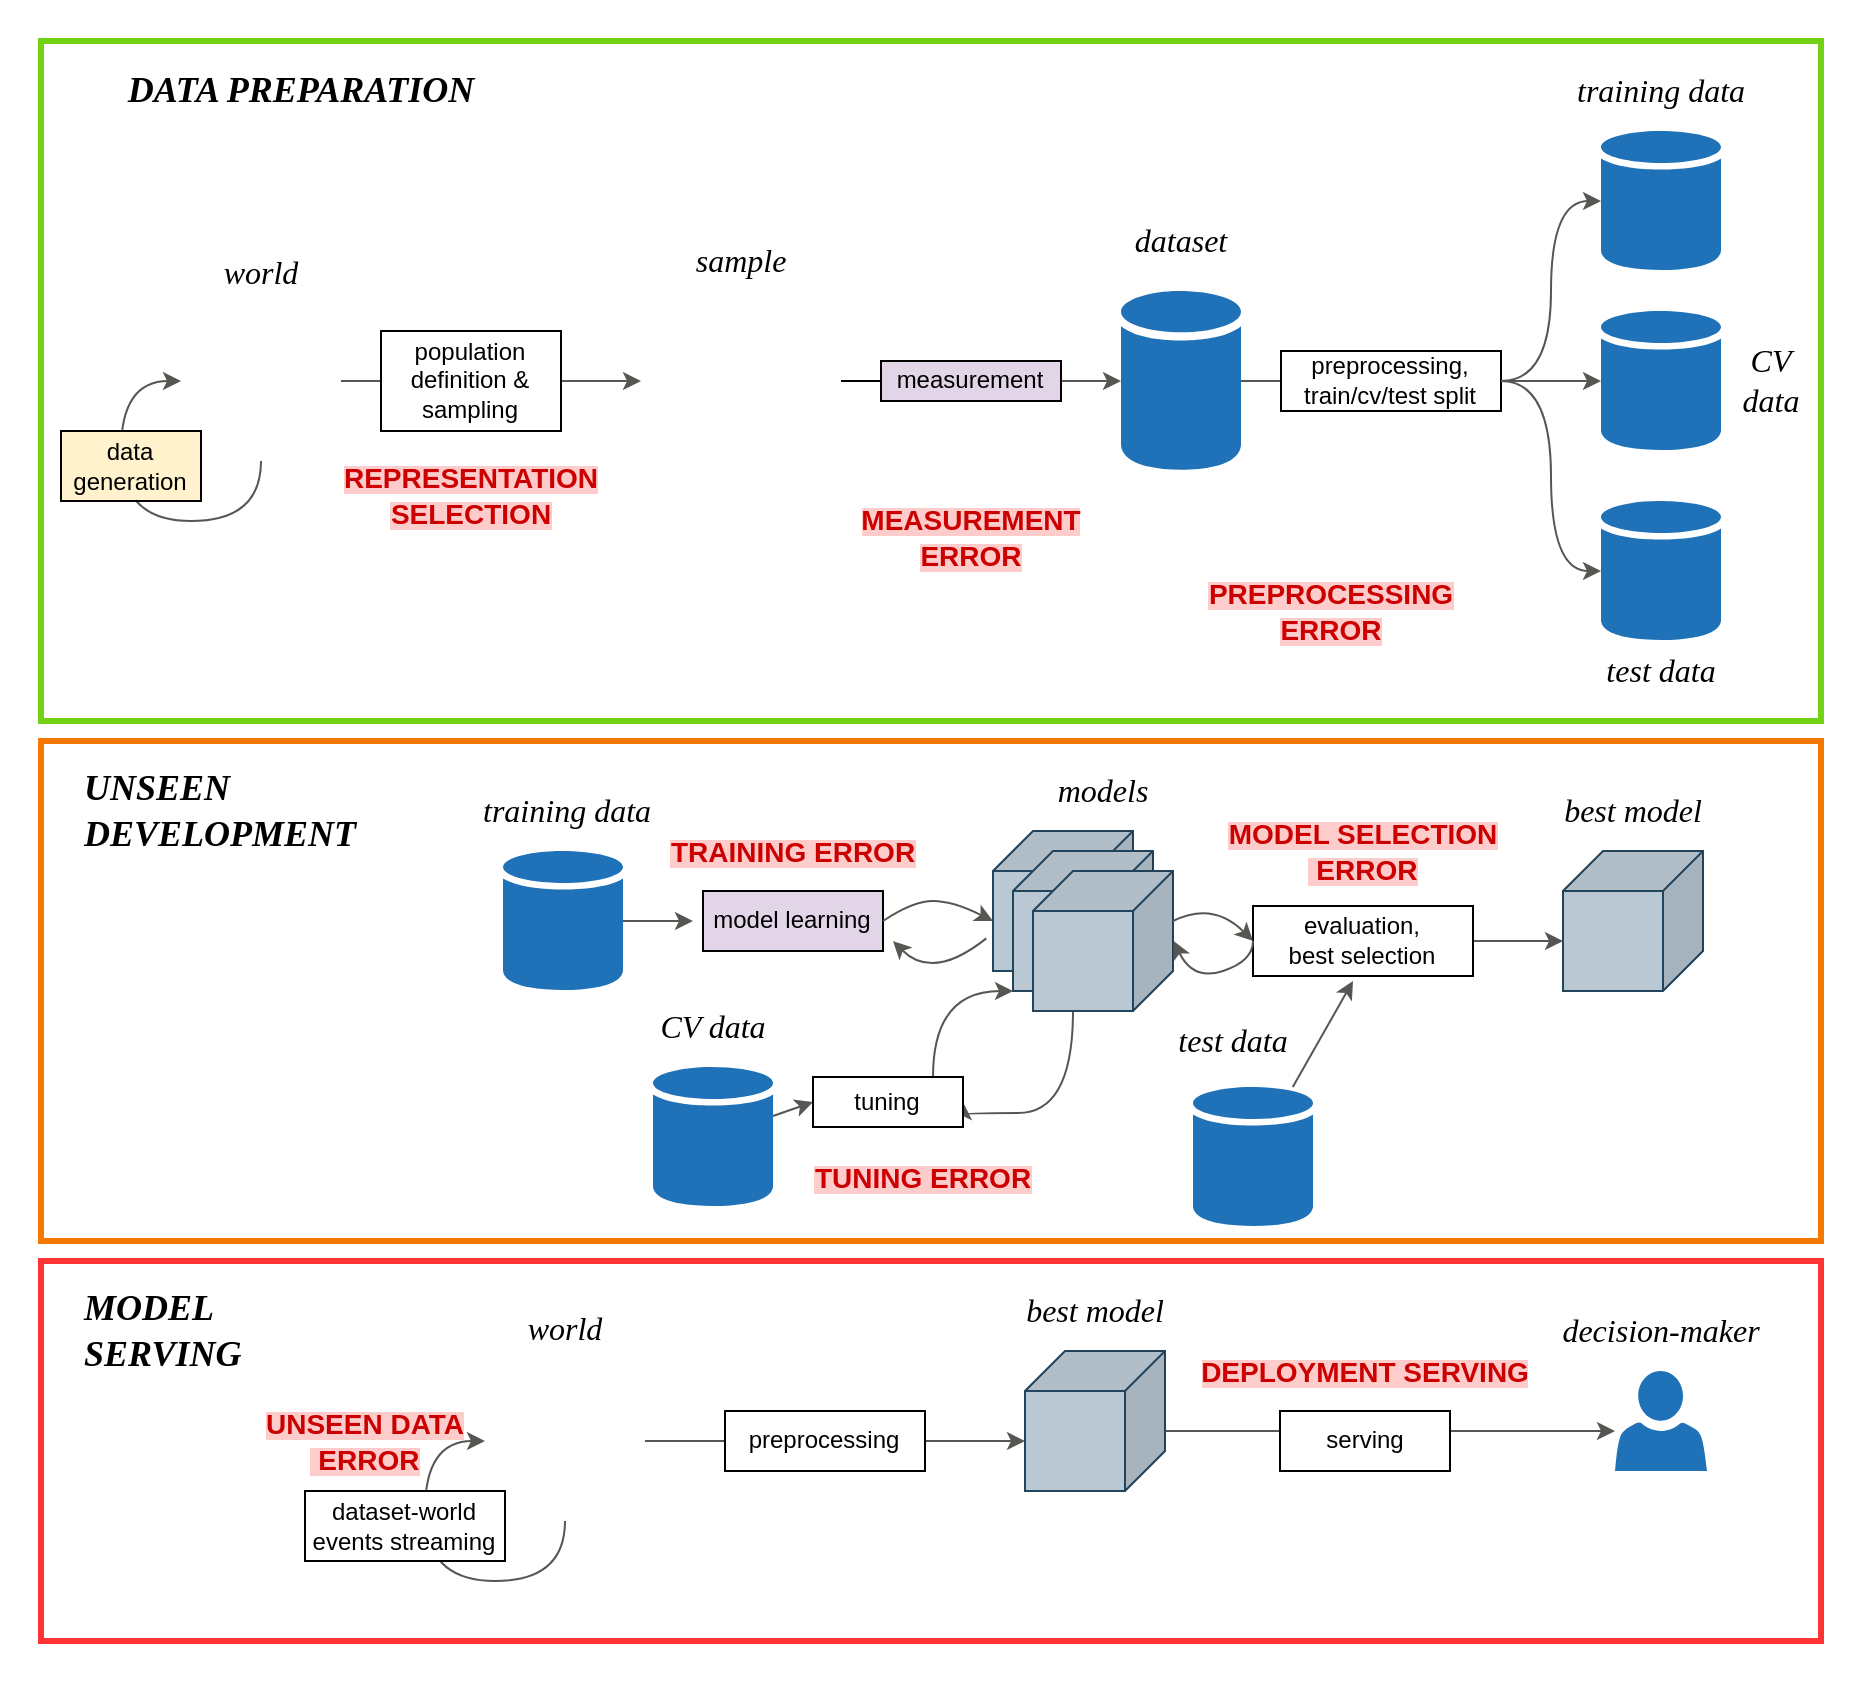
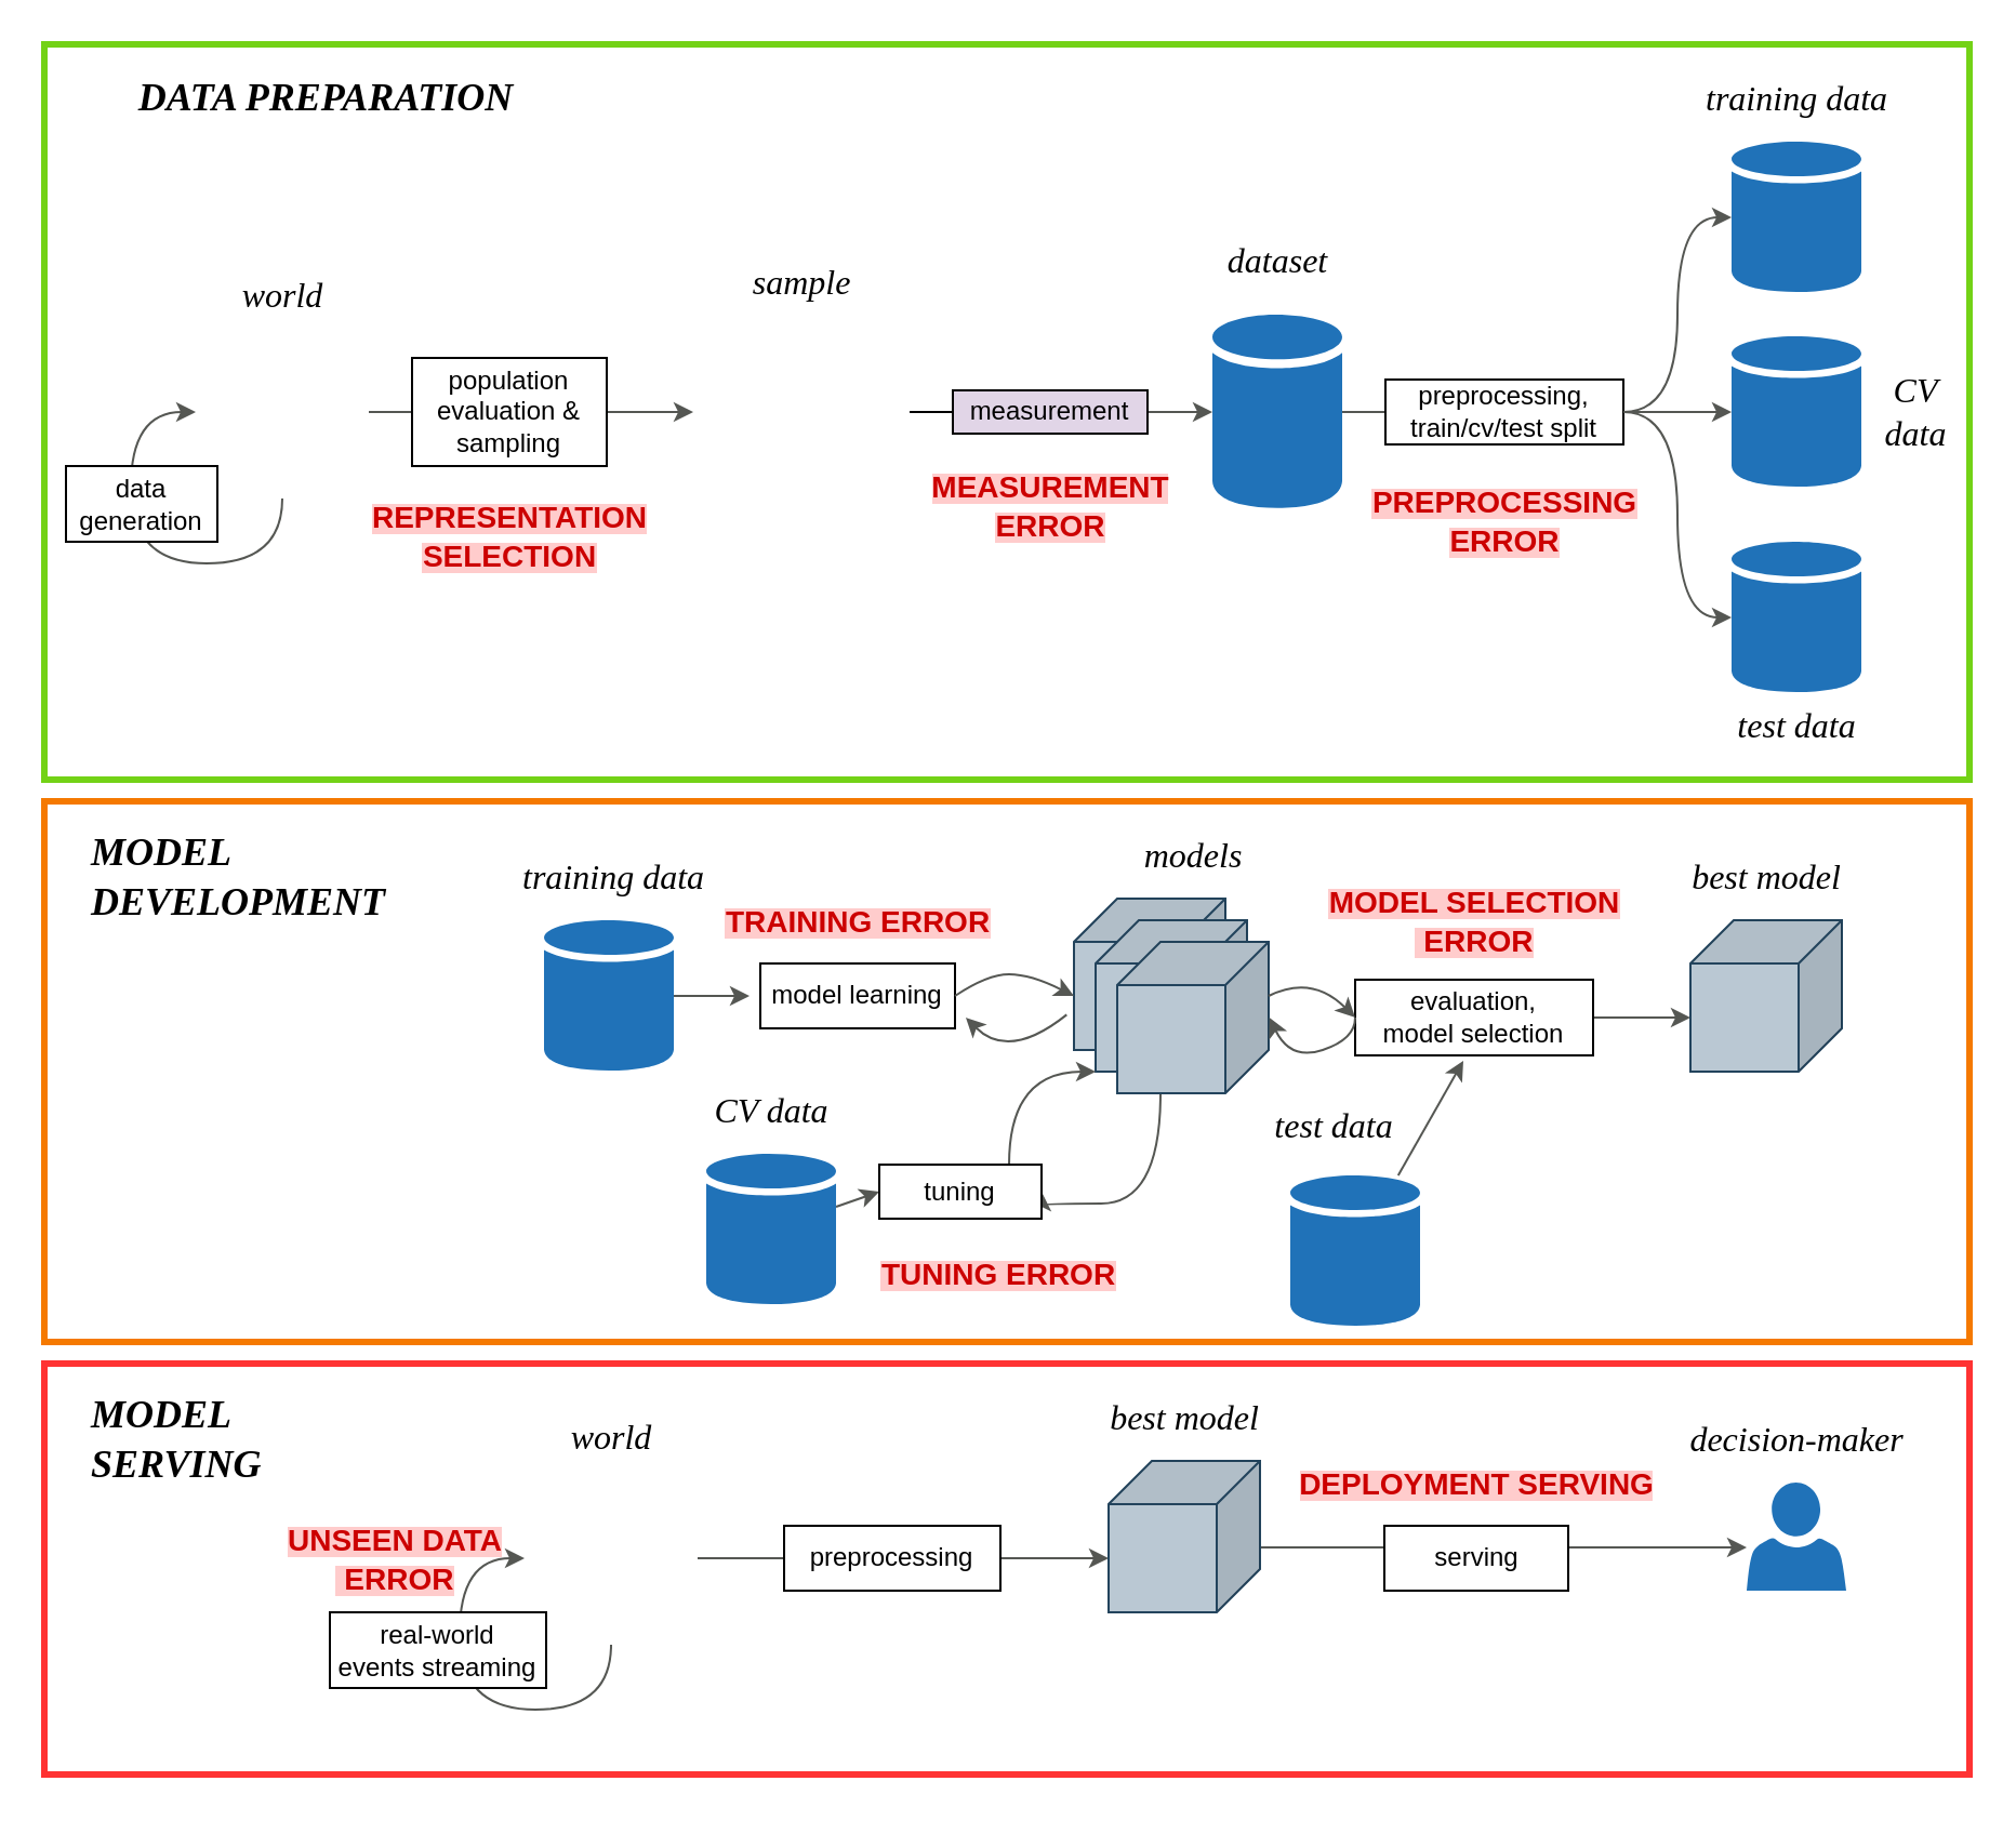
- <mxCell id="8" value="population definition &amp;amp;&lt;br&gt;sampling" style="rounded=0;whiteSpace=wrap;html=1;spacing=0;" parent="1" vertex="1"><mxGeometry x="190" y="165" width="90" height="50" as="geometry" /></mxCell>
+ <mxCell id="8" value="population evaluation &amp;amp;&lt;br&gt;sampling" style="rounded=0;whiteSpace=wrap;html=1;spacing=0;" parent="1" vertex="1"><mxGeometry x="190" y="165" width="90" height="50" as="geometry" /></mxCell>
- <mxCell id="22" value="data&lt;br&gt;generation" style="rounded=0;whiteSpace=wrap;html=1;fillColor=#fff2cc;" parent="1" vertex="1"><mxGeometry x="30" y="215" width="70" height="35" as="geometry" /></mxCell>
+ <mxCell id="22" value="data&lt;br&gt;generation" style="rounded=0;whiteSpace=wrap;html=1;" parent="1" vertex="1"><mxGeometry x="30" y="215" width="70" height="35" as="geometry" /></mxCell>
- <mxCell id="75" value="&lt;div&gt;&lt;font style=&quot;background-color: rgb(255, 204, 204);&quot; color=&quot;#CC0000&quot;&gt;&lt;b&gt;&lt;font style=&quot;font-size: 15px;&quot;&gt;&lt;font style=&quot;font-size: 15px;&quot;&gt;&lt;font style=&quot;font-size: 15px;&quot;&gt;&lt;font style=&quot;font-size: 15px;&quot;&gt;&lt;font style=&quot;font-size: 14px;&quot;&gt;&lt;font style=&quot;font-size: 14px;&quot;&gt;MEASUREMENT&lt;/font&gt;&lt;/font&gt;&lt;/font&gt;&lt;/font&gt;&lt;/font&gt;&lt;/font&gt;&lt;/b&gt;&lt;/font&gt;&lt;/div&gt;&lt;div&gt;&lt;font style=&quot;background-color: rgb(255, 204, 204);&quot; color=&quot;#CC0000&quot;&gt;&lt;b&gt;&lt;font style=&quot;font-size: 15px;&quot;&gt;&lt;font style=&quot;font-size: 15px;&quot;&gt;&lt;font style=&quot;font-size: 15px;&quot;&gt;&lt;font style=&quot;font-size: 15px;&quot;&gt;&lt;font style=&quot;font-size: 14px;&quot;&gt;&lt;font style=&quot;font-size: 14px;&quot;&gt;ERROR&lt;/font&gt;&lt;/font&gt;&lt;/font&gt;&lt;/font&gt;&lt;/font&gt;&lt;/font&gt;&lt;/b&gt;&lt;/font&gt;&lt;/div&gt;" style="text;html=1;align=center;verticalAlign=middle;resizable=0;points=[];autosize=1;strokeColor=none;fillColor=none;" parent="1" vertex="1"><mxGeometry x="420" y="242.5" width="130" height="50" as="geometry" /></mxCell>
+ <mxCell id="75" value="&lt;div&gt;&lt;font style=&quot;background-color: rgb(255, 204, 204);&quot; color=&quot;#CC0000&quot;&gt;&lt;b&gt;&lt;font style=&quot;font-size: 15px;&quot;&gt;&lt;font style=&quot;font-size: 15px;&quot;&gt;&lt;font style=&quot;font-size: 15px;&quot;&gt;&lt;font style=&quot;font-size: 15px;&quot;&gt;&lt;font style=&quot;font-size: 14px;&quot;&gt;&lt;font style=&quot;font-size: 14px;&quot;&gt;MEASUREMENT&lt;/font&gt;&lt;/font&gt;&lt;/font&gt;&lt;/font&gt;&lt;/font&gt;&lt;/font&gt;&lt;/b&gt;&lt;/font&gt;&lt;/div&gt;&lt;div&gt;&lt;font style=&quot;background-color: rgb(255, 204, 204);&quot; color=&quot;#CC0000&quot;&gt;&lt;b&gt;&lt;font style=&quot;font-size: 15px;&quot;&gt;&lt;font style=&quot;font-size: 15px;&quot;&gt;&lt;font style=&quot;font-size: 15px;&quot;&gt;&lt;font style=&quot;font-size: 15px;&quot;&gt;&lt;font style=&quot;font-size: 14px;&quot;&gt;&lt;font style=&quot;font-size: 14px;&quot;&gt;ERROR&lt;/font&gt;&lt;/font&gt;&lt;/font&gt;&lt;/font&gt;&lt;/font&gt;&lt;/font&gt;&lt;/b&gt;&lt;/font&gt;&lt;/div&gt;" style="text;html=1;align=center;verticalAlign=middle;resizable=0;points=[];autosize=1;strokeColor=none;fillColor=none;" parent="1" vertex="1"><mxGeometry x="420" y="207.5" width="130" height="50" as="geometry" /></mxCell>
- <mxCell id="29" value="&lt;font style=&quot;background-color: rgb(255, 204, 204);&quot; color=&quot;#CC0000&quot;&gt;&lt;b&gt;&lt;font style=&quot;font-size: 15px;&quot;&gt;&lt;font style=&quot;font-size: 15px;&quot;&gt;&lt;font style=&quot;font-size: 15px;&quot;&gt;&lt;font style=&quot;font-size: 15px;&quot;&gt;&lt;font style=&quot;font-size: 14px;&quot;&gt;&lt;font style=&quot;font-size: 14px;&quot;&gt;PREPROCESSING&lt;br&gt; ERROR&lt;br&gt;&lt;/font&gt;&lt;/font&gt;&lt;/font&gt;&lt;/font&gt;&lt;/font&gt;&lt;/font&gt;&lt;/b&gt;&lt;/font&gt;" style="text;html=1;align=center;verticalAlign=middle;resizable=0;points=[];autosize=1;strokeColor=none;fillColor=none;" parent="1" vertex="1"><mxGeometry x="595" y="280" width="140" height="50" as="geometry" /></mxCell>
+ <mxCell id="29" value="&lt;font style=&quot;background-color: rgb(255, 204, 204);&quot; color=&quot;#CC0000&quot;&gt;&lt;b&gt;&lt;font style=&quot;font-size: 15px;&quot;&gt;&lt;font style=&quot;font-size: 15px;&quot;&gt;&lt;font style=&quot;font-size: 15px;&quot;&gt;&lt;font style=&quot;font-size: 15px;&quot;&gt;&lt;font style=&quot;font-size: 14px;&quot;&gt;&lt;font style=&quot;font-size: 14px;&quot;&gt;PREPROCESSING&lt;br&gt; ERROR&lt;br&gt;&lt;/font&gt;&lt;/font&gt;&lt;/font&gt;&lt;/font&gt;&lt;/font&gt;&lt;/font&gt;&lt;/b&gt;&lt;/font&gt;" style="text;html=1;align=center;verticalAlign=middle;resizable=0;points=[];autosize=1;strokeColor=none;fillColor=none;" parent="1" vertex="1"><mxGeometry x="625" y="215" width="140" height="50" as="geometry" /></mxCell>
- <mxCell id="72" value="&lt;div align=&quot;left&quot;&gt;&lt;b&gt;&lt;font data-font-src=&quot;https://fonts.googleapis.com/css?family=Merienda+One+&quot; style=&quot;font-size: 19px;&quot; face=&quot;Merienda One&quot;&gt;&lt;i&gt;&lt;font style=&quot;font-size: 19px;&quot;&gt;&lt;font style=&quot;font-size: 19px;&quot;&gt;&lt;font style=&quot;font-size: 19px;&quot;&gt;&lt;font style=&quot;font-size: 19px;&quot;&gt;&lt;font style=&quot;font-size: 18px;&quot;&gt;&lt;font style=&quot;font-size: 18px;&quot;&gt;UNSEEN&lt;/font&gt;&lt;/font&gt;&lt;/font&gt;&lt;/font&gt;&lt;/font&gt;&lt;/font&gt;&lt;/i&gt;&lt;/font&gt;&lt;/b&gt;&lt;/div&gt;&lt;div align=&quot;left&quot;&gt;&lt;b&gt;&lt;font data-font-src=&quot;https://fonts.googleapis.com/css?family=Merienda+One+&quot; style=&quot;font-size: 19px;&quot; face=&quot;Merienda One&quot;&gt;&lt;i&gt;&lt;font style=&quot;font-size: 19px;&quot;&gt;&lt;font style=&quot;font-size: 19px;&quot;&gt;&lt;font style=&quot;font-size: 19px;&quot;&gt;&lt;font style=&quot;font-size: 19px;&quot;&gt;&lt;font style=&quot;font-size: 18px;&quot;&gt;&lt;font style=&quot;font-size: 18px;&quot;&gt;DEVELOPMENT&lt;/font&gt;&lt;/font&gt;&lt;/font&gt;&lt;/font&gt;&lt;/font&gt;&lt;/font&gt;&lt;/i&gt;&lt;/font&gt;&lt;/b&gt;&lt;/div&gt;" style="text;html=1;align=left;verticalAlign=middle;resizable=0;points=[];autosize=1;strokeColor=none;fillColor=none;" parent="1" vertex="1"><mxGeometry x="40" y="375" width="190" height="60" as="geometry" /></mxCell>
+ <mxCell id="72" value="&lt;div align=&quot;left&quot;&gt;&lt;b&gt;&lt;font data-font-src=&quot;https://fonts.googleapis.com/css?family=Merienda+One+&quot; style=&quot;font-size: 19px;&quot; face=&quot;Merienda One&quot;&gt;&lt;i&gt;&lt;font style=&quot;font-size: 19px;&quot;&gt;&lt;font style=&quot;font-size: 19px;&quot;&gt;&lt;font style=&quot;font-size: 19px;&quot;&gt;&lt;font style=&quot;font-size: 19px;&quot;&gt;&lt;font style=&quot;font-size: 18px;&quot;&gt;&lt;font style=&quot;font-size: 18px;&quot;&gt;MODEL&lt;/font&gt;&lt;/font&gt;&lt;/font&gt;&lt;/font&gt;&lt;/font&gt;&lt;/font&gt;&lt;/i&gt;&lt;/font&gt;&lt;/b&gt;&lt;/div&gt;&lt;div align=&quot;left&quot;&gt;&lt;b&gt;&lt;font data-font-src=&quot;https://fonts.googleapis.com/css?family=Merienda+One+&quot; style=&quot;font-size: 19px;&quot; face=&quot;Merienda One&quot;&gt;&lt;i&gt;&lt;font style=&quot;font-size: 19px;&quot;&gt;&lt;font style=&quot;font-size: 19px;&quot;&gt;&lt;font style=&quot;font-size: 19px;&quot;&gt;&lt;font style=&quot;font-size: 19px;&quot;&gt;&lt;font style=&quot;font-size: 18px;&quot;&gt;&lt;font style=&quot;font-size: 18px;&quot;&gt;DEVELOPMENT&lt;/font&gt;&lt;/font&gt;&lt;/font&gt;&lt;/font&gt;&lt;/font&gt;&lt;/font&gt;&lt;/i&gt;&lt;/font&gt;&lt;/b&gt;&lt;/div&gt;" style="text;html=1;align=left;verticalAlign=middle;resizable=0;points=[];autosize=1;strokeColor=none;fillColor=none;" parent="1" vertex="1"><mxGeometry x="40" y="375" width="190" height="60" as="geometry" /></mxCell>
- <mxCell id="37" value="model learning" style="rounded=0;whiteSpace=wrap;html=1;fillColor=#e1d5e7;" parent="1" vertex="1"><mxGeometry x="351" y="445" width="90" height="30" as="geometry" /></mxCell>
+ <mxCell id="37" value="model learning" style="rounded=0;whiteSpace=wrap;html=1;" parent="1" vertex="1"><mxGeometry x="351" y="445" width="90" height="30" as="geometry" /></mxCell>
- <mxCell id="49" value="&lt;div&gt;evaluation,&lt;/div&gt;&lt;div&gt;best selection&lt;br&gt;&lt;/div&gt;" style="rounded=0;whiteSpace=wrap;html=1;" parent="1" vertex="1"><mxGeometry x="626" y="452.5" width="110" height="35" as="geometry" /></mxCell>
+ <mxCell id="49" value="&lt;div&gt;evaluation,&lt;/div&gt;&lt;div&gt;model selection&lt;br&gt;&lt;/div&gt;" style="rounded=0;whiteSpace=wrap;html=1;" parent="1" vertex="1"><mxGeometry x="626" y="452.5" width="110" height="35" as="geometry" /></mxCell>
- <mxCell id="61" value="dataset-world&lt;br&gt;events streaming" style="rounded=0;whiteSpace=wrap;html=1;" parent="1" vertex="1"><mxGeometry x="152" y="745" width="100" height="35" as="geometry" /></mxCell>
+ <mxCell id="61" value="real-world&lt;br&gt;events streaming" style="rounded=0;whiteSpace=wrap;html=1;" parent="1" vertex="1"><mxGeometry x="152" y="745" width="100" height="35" as="geometry" /></mxCell>
